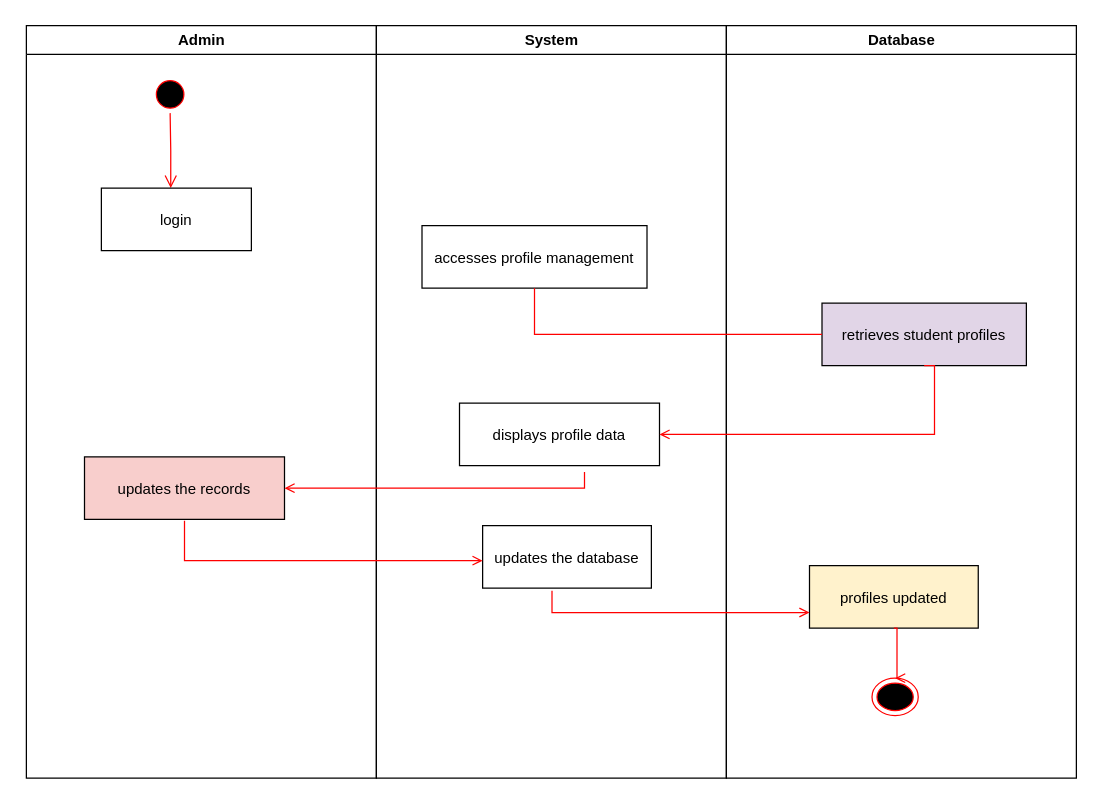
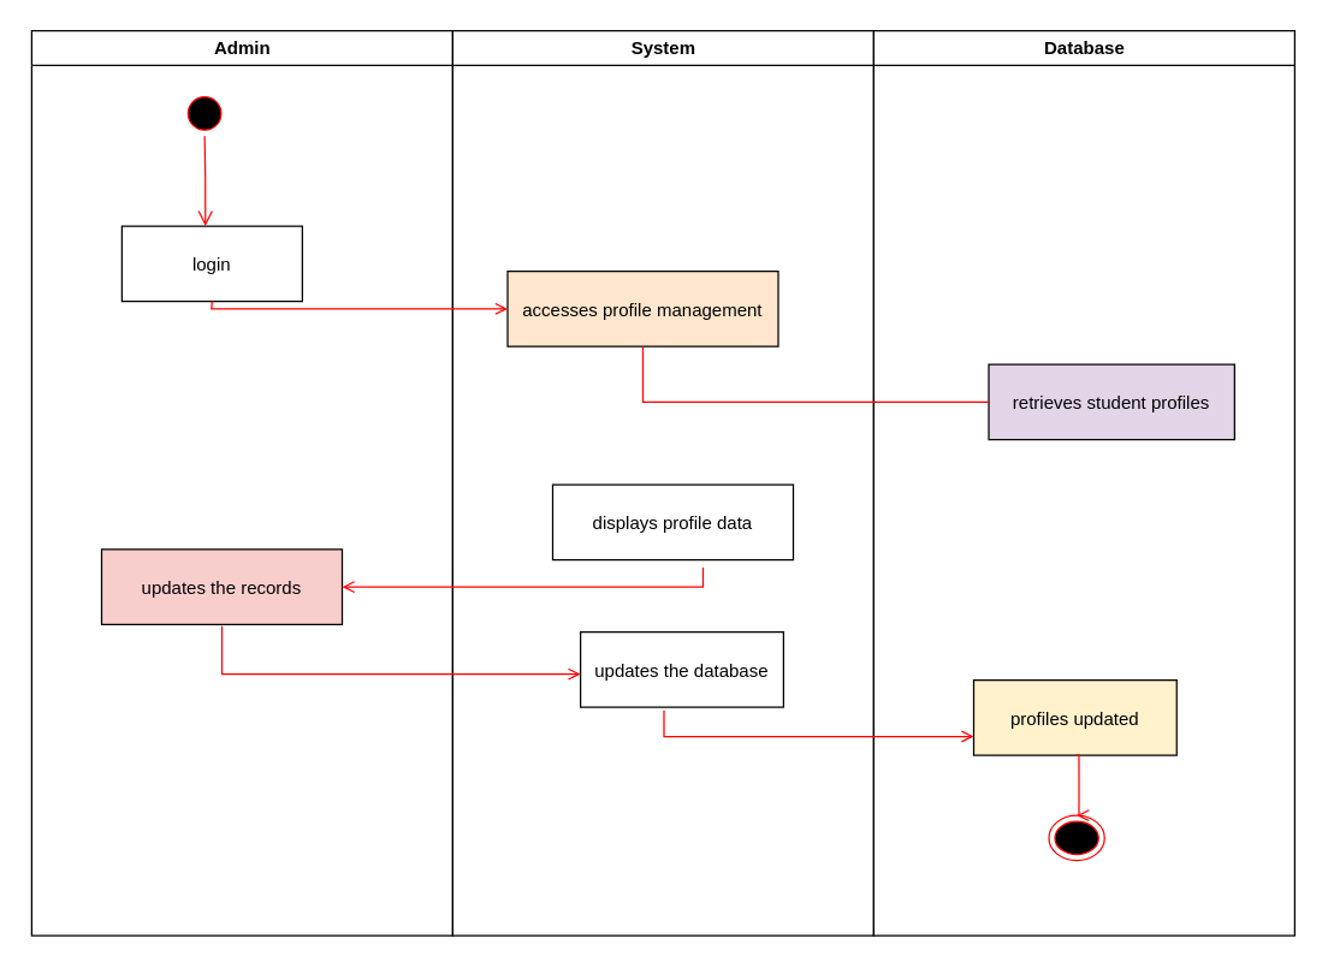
+ <mxCell id="17" value="" style="endArrow=open;strokeColor=#FF0000;endFill=1;rounded=0;entryX=0;entryY=0.5;entryDx=0;entryDy=0;exitX=0.5;exitY=1;exitDx=0;exitDy=0;" parent="1" source="5" target="11" edge="1"><mxGeometry relative="1" as="geometry"><mxPoint x="417" y="180" as="targetPoint" /><Array as="points"><mxPoint x="140" y="205" /></Array></mxGeometry></mxCell>
- <mxCell id="11" value="accesses profile management" style="" parent="8" vertex="1"><mxGeometry x="36.5" y="160" width="180" height="50" as="geometry" /></mxCell>
+ <mxCell id="11" value="accesses profile management" style="fillColor=#ffe6cc;" parent="8" vertex="1"><mxGeometry x="36.5" y="160" width="180" height="50" as="geometry" /></mxCell>
- <mxCell id="15" value="" style="edgeStyle=elbowEdgeStyle;elbow=horizontal;entryX=1;entryY=0.5;strokeColor=#FF0000;endArrow=open;endFill=1;rounded=0;entryDx=0;entryDy=0;exitX=0.5;exitY=1;exitDx=0;exitDy=0;" parent="1" source="13" target="10" edge="1"><mxGeometry width="100" height="100" relative="1" as="geometry"><mxPoint x="360.5" y="500" as="sourcePoint" /><mxPoint x="460.5" y="400" as="targetPoint" /><Array as="points"><mxPoint x="747" y="362" /></Array></mxGeometry></mxCell>
